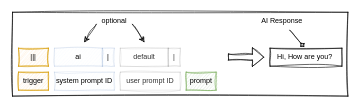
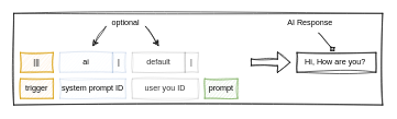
- <mxCell id="9" value="user prompt ID" style="rounded=0;whiteSpace=wrap;html=1;fillColor=#f5f5f5;fontColor=#333333;strokeColor=#666666;opacity=20;sketch=1;curveFitting=1;jiggle=2;" vertex="1" parent="1"><mxGeometry x="200" y="120" width="100" height="30" as="geometry" /></mxCell>
+ <mxCell id="9" value="user you ID" style="rounded=0;whiteSpace=wrap;html=1;fillColor=#f5f5f5;fontColor=#333333;strokeColor=#666666;opacity=20;sketch=1;curveFitting=1;jiggle=2;" vertex="1" parent="1"><mxGeometry x="200" y="120" width="100" height="30" as="geometry" /></mxCell>
